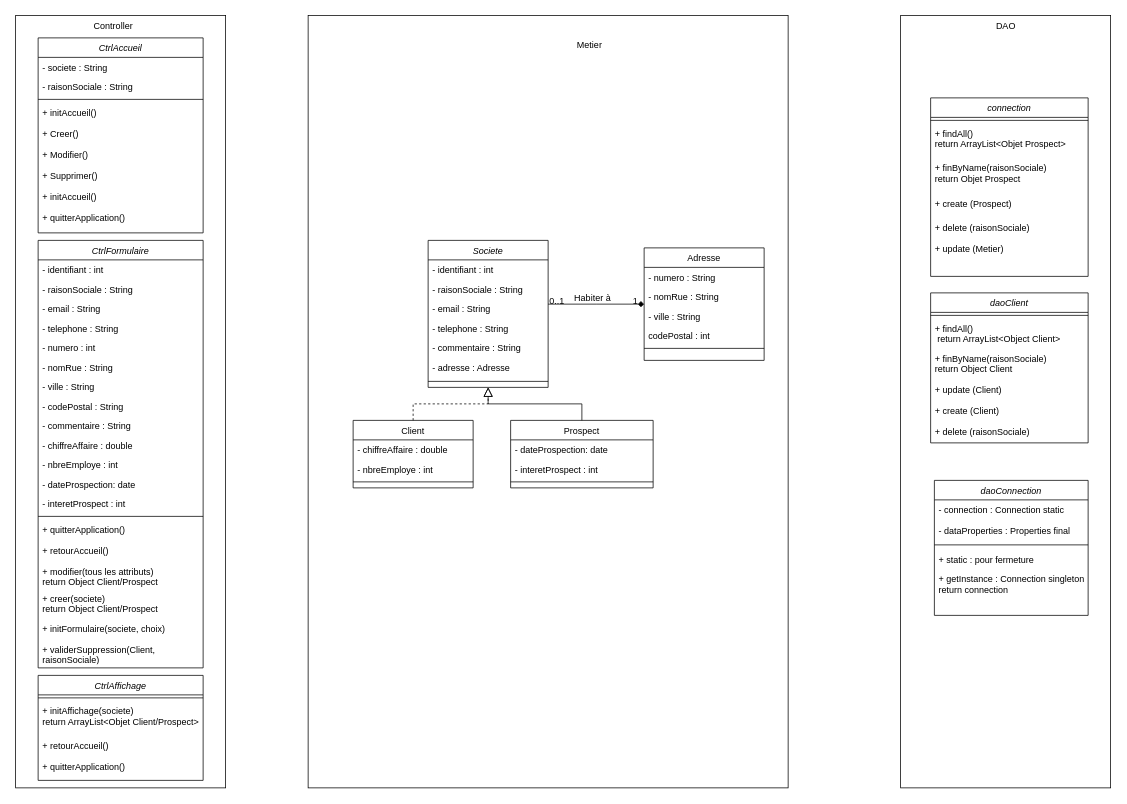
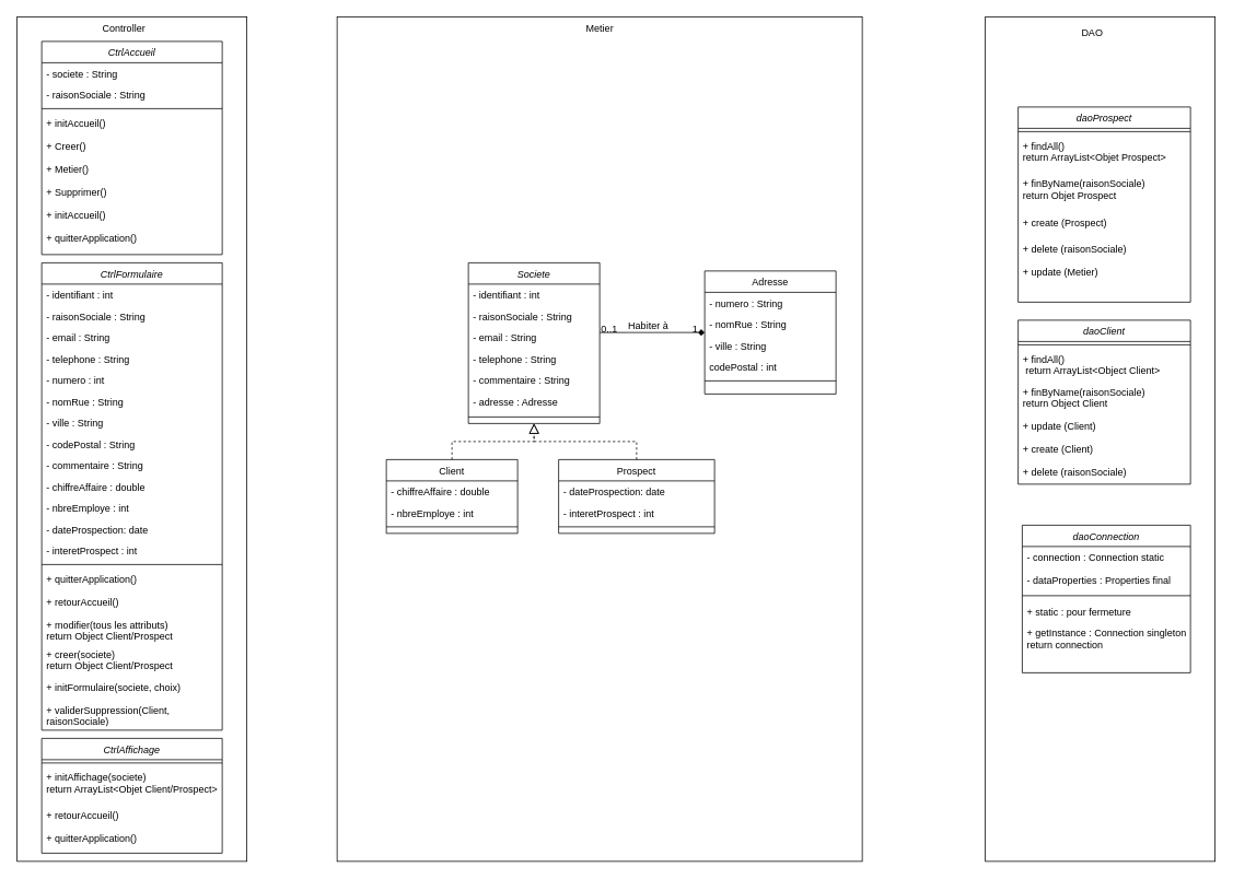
- <mxCell id="85" value="DAO" style="text;html=1;align=center;verticalAlign=middle;resizable=0;points=[];autosize=1;strokeColor=none;fillColor=none;" parent="1" vertex="1"><mxGeometry x="1315" y="20" width="50" height="30" as="geometry" /></mxCell>
+ <mxCell id="85" value="DAO" style="text;html=1;align=center;verticalAlign=middle;resizable=0;points=[];autosize=1;strokeColor=none;fillColor=none;" parent="1" vertex="1"><mxGeometry x="1305" y="25" width="50" height="30" as="geometry" /></mxCell>
- <mxCell id="84" value="Metier" style="text;html=1;align=center;verticalAlign=middle;resizable=0;points=[];autosize=1;strokeColor=none;fillColor=none;" parent="1" vertex="1"><mxGeometry x="755" y="45" width="60" height="30" as="geometry" /></mxCell>
+ <mxCell id="84" value="Metier" style="text;html=1;align=center;verticalAlign=middle;resizable=0;points=[];autosize=1;strokeColor=none;fillColor=none;" parent="1" vertex="1"><mxGeometry x="700" y="20" width="60" height="30" as="geometry" /></mxCell>
- <mxCell id="69" value="connection" style="swimlane;fontStyle=2;align=center;verticalAlign=top;childLayout=stackLayout;horizontal=1;startSize=26;horizontalStack=0;resizeParent=1;resizeLast=0;collapsible=1;marginBottom=0;rounded=0;shadow=0;strokeWidth=1;" parent="1" vertex="1"><mxGeometry x="1240" y="130" width="210" height="238" as="geometry"><mxRectangle x="230" y="140" width="160" height="26" as="alternateBounds" /></mxGeometry></mxCell>
+ <mxCell id="69" value="daoProspect" style="swimlane;fontStyle=2;align=center;verticalAlign=top;childLayout=stackLayout;horizontal=1;startSize=26;horizontalStack=0;resizeParent=1;resizeLast=0;collapsible=1;marginBottom=0;rounded=0;shadow=0;strokeWidth=1;" parent="1" vertex="1"><mxGeometry x="1240" y="130" width="210" height="238" as="geometry"><mxRectangle x="230" y="140" width="160" height="26" as="alternateBounds" /></mxGeometry></mxCell>
- <mxCell id="39" value="+ Modifier()" style="text;align=left;verticalAlign=top;spacingLeft=4;spacingRight=4;overflow=hidden;rotatable=0;points=[[0,0.5],[1,0.5]];portConstraint=eastwest;" parent="33" vertex="1"><mxGeometry y="142" width="220" height="28" as="geometry" /></mxCell>
+ <mxCell id="39" value="+ Metier()" style="text;align=left;verticalAlign=top;spacingLeft=4;spacingRight=4;overflow=hidden;rotatable=0;points=[[0,0.5],[1,0.5]];portConstraint=eastwest;" parent="33" vertex="1"><mxGeometry y="142" width="220" height="28" as="geometry" /></mxCell>
- <mxCell id="22" value="" style="endArrow=block;endSize=10;endFill=0;shadow=0;strokeWidth=1;rounded=0;edgeStyle=elbowEdgeStyle;elbow=vertical;" parent="1" source="18" target="5" edge="1"><mxGeometry width="160" relative="1" as="geometry"><mxPoint x="560" y="573" as="sourcePoint" /><mxPoint x="660" y="471" as="targetPoint" /></mxGeometry></mxCell>
+ <mxCell id="22" value="" style="endArrow=block;endSize=10;endFill=0;shadow=0;strokeWidth=1;rounded=0;edgeStyle=elbowEdgeStyle;elbow=vertical;dashed=1;" parent="1" source="18" target="5" edge="1"><mxGeometry width="160" relative="1" as="geometry"><mxPoint x="560" y="573" as="sourcePoint" /><mxPoint x="660" y="471" as="targetPoint" /></mxGeometry></mxCell>
